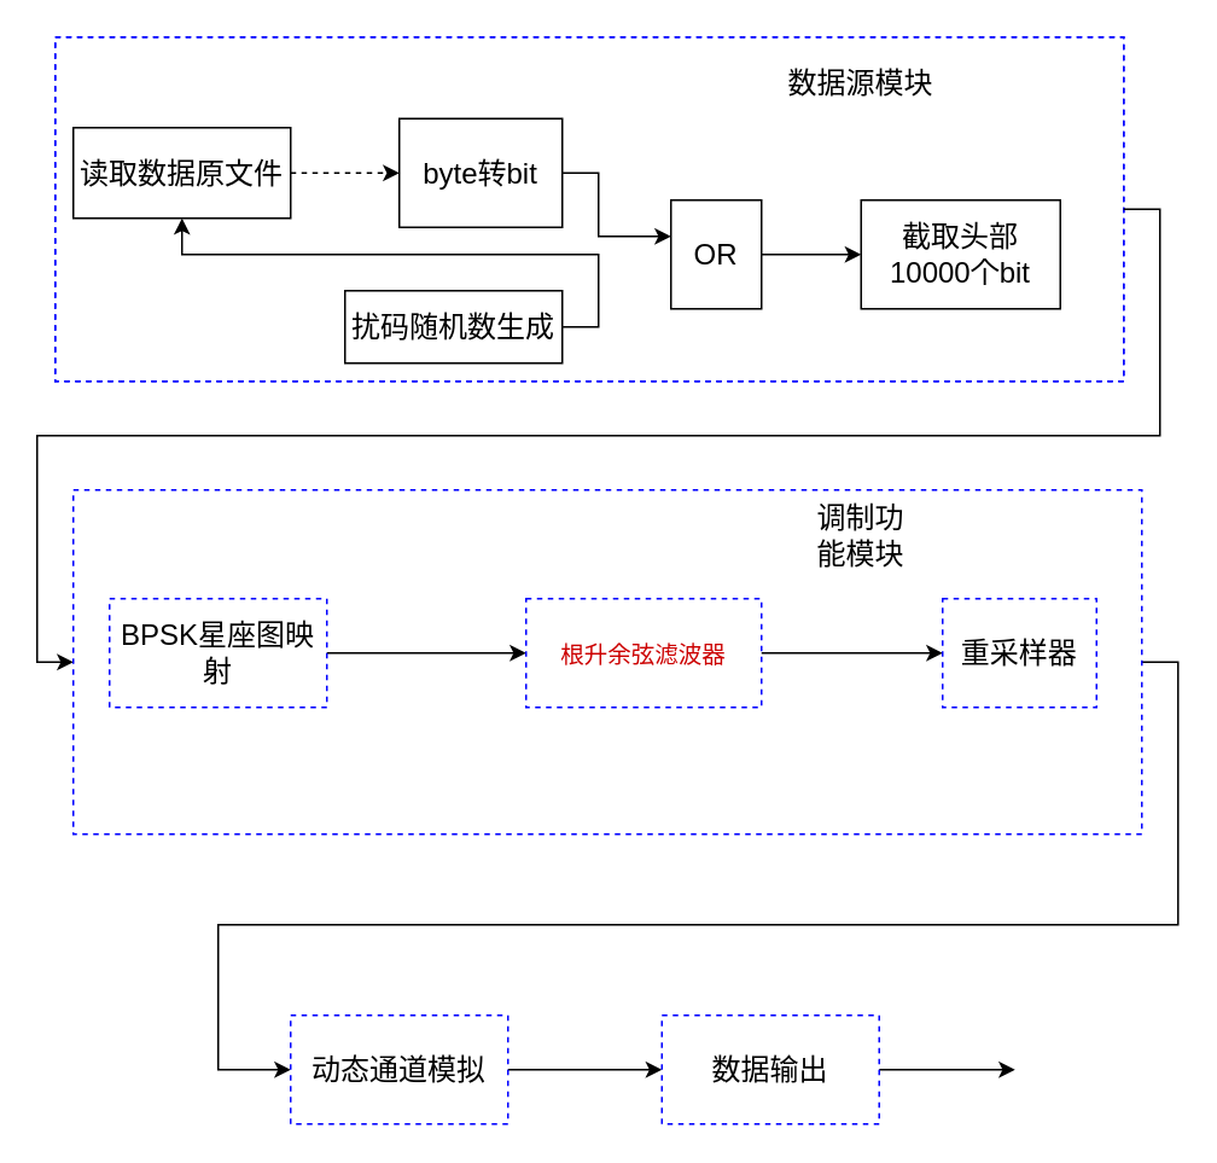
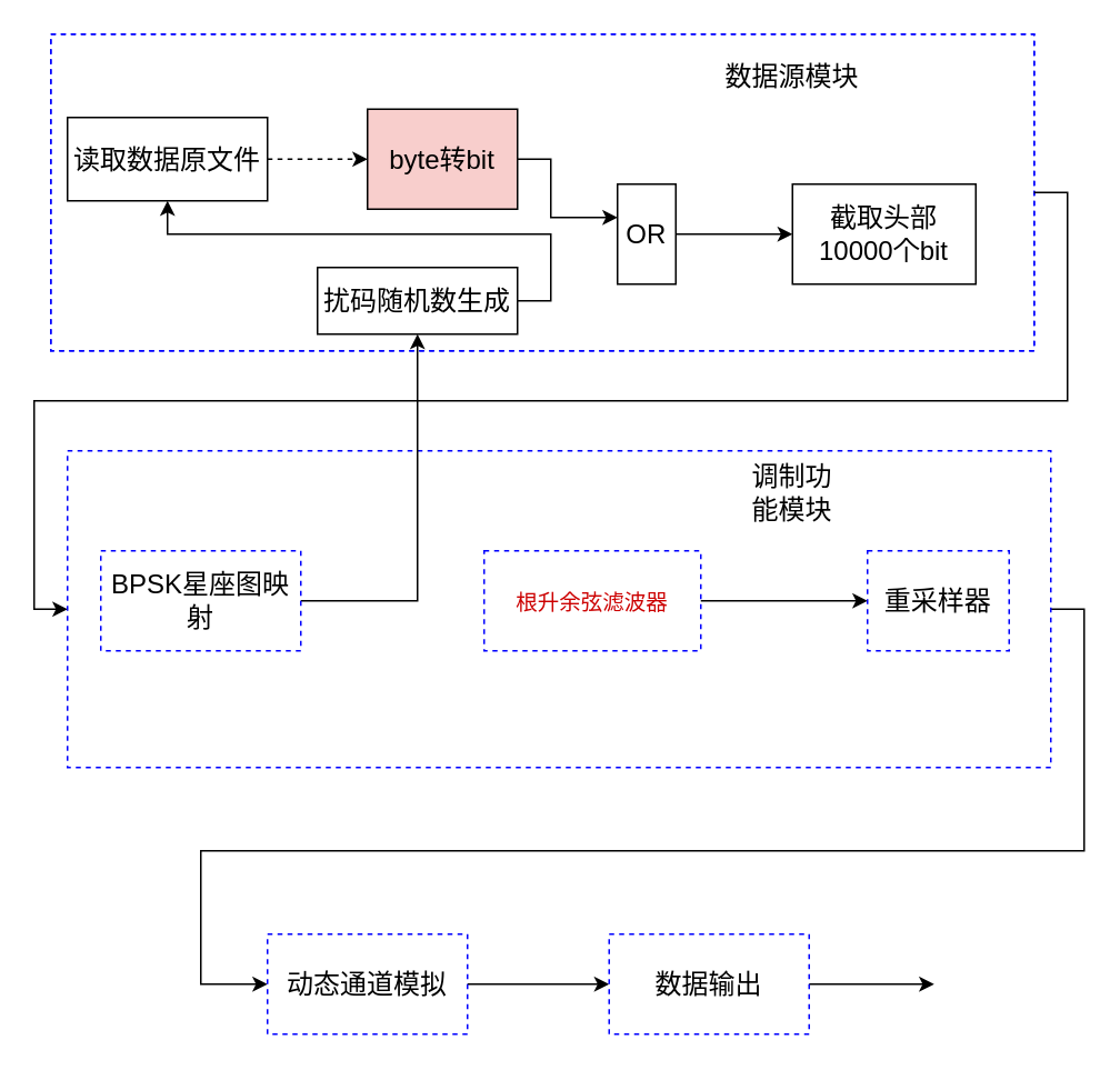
- <mxCell id="6" value="byte转bit" style="rounded=0;whiteSpace=wrap;html=1;fontSize=16;" vertex="1" parent="1"><mxGeometry x="220" y="65" width="90" height="60" as="geometry" /></mxCell>
+ <mxCell id="6" value="byte转bit" style="rounded=0;whiteSpace=wrap;html=1;fontSize=16;fillColor=#f8cecc;" vertex="1" parent="1"><mxGeometry x="220" y="65" width="90" height="60" as="geometry" /></mxCell>
- <mxCell id="11" value="OR" style="rounded=0;whiteSpace=wrap;html=1;fontSize=16;" vertex="1" parent="1"><mxGeometry x="370" y="110" width="50" height="60" as="geometry" /></mxCell>
+ <mxCell id="11" value="OR" style="rounded=0;whiteSpace=wrap;html=1;fontSize=16;" vertex="1" parent="1"><mxGeometry x="370" y="110" width="35" height="60" as="geometry" /></mxCell>
- <mxCell id="17" style="edgeStyle=orthogonalEdgeStyle;rounded=0;orthogonalLoop=1;jettySize=auto;html=1;exitX=1;exitY=0.5;exitDx=0;exitDy=0;entryX=0;entryY=0.5;entryDx=0;entryDy=0;fontSize=16;" edge="1" parent="1" source="18" target="20"><mxGeometry relative="1" as="geometry" /></mxCell>
+ <mxCell id="17" style="edgeStyle=orthogonalEdgeStyle;rounded=0;orthogonalLoop=1;jettySize=auto;html=1;exitX=1;exitY=0.5;exitDx=0;exitDy=0;fontSize=16;" edge="1" parent="1" source="18" target="8"><mxGeometry relative="1" as="geometry" /></mxCell>
